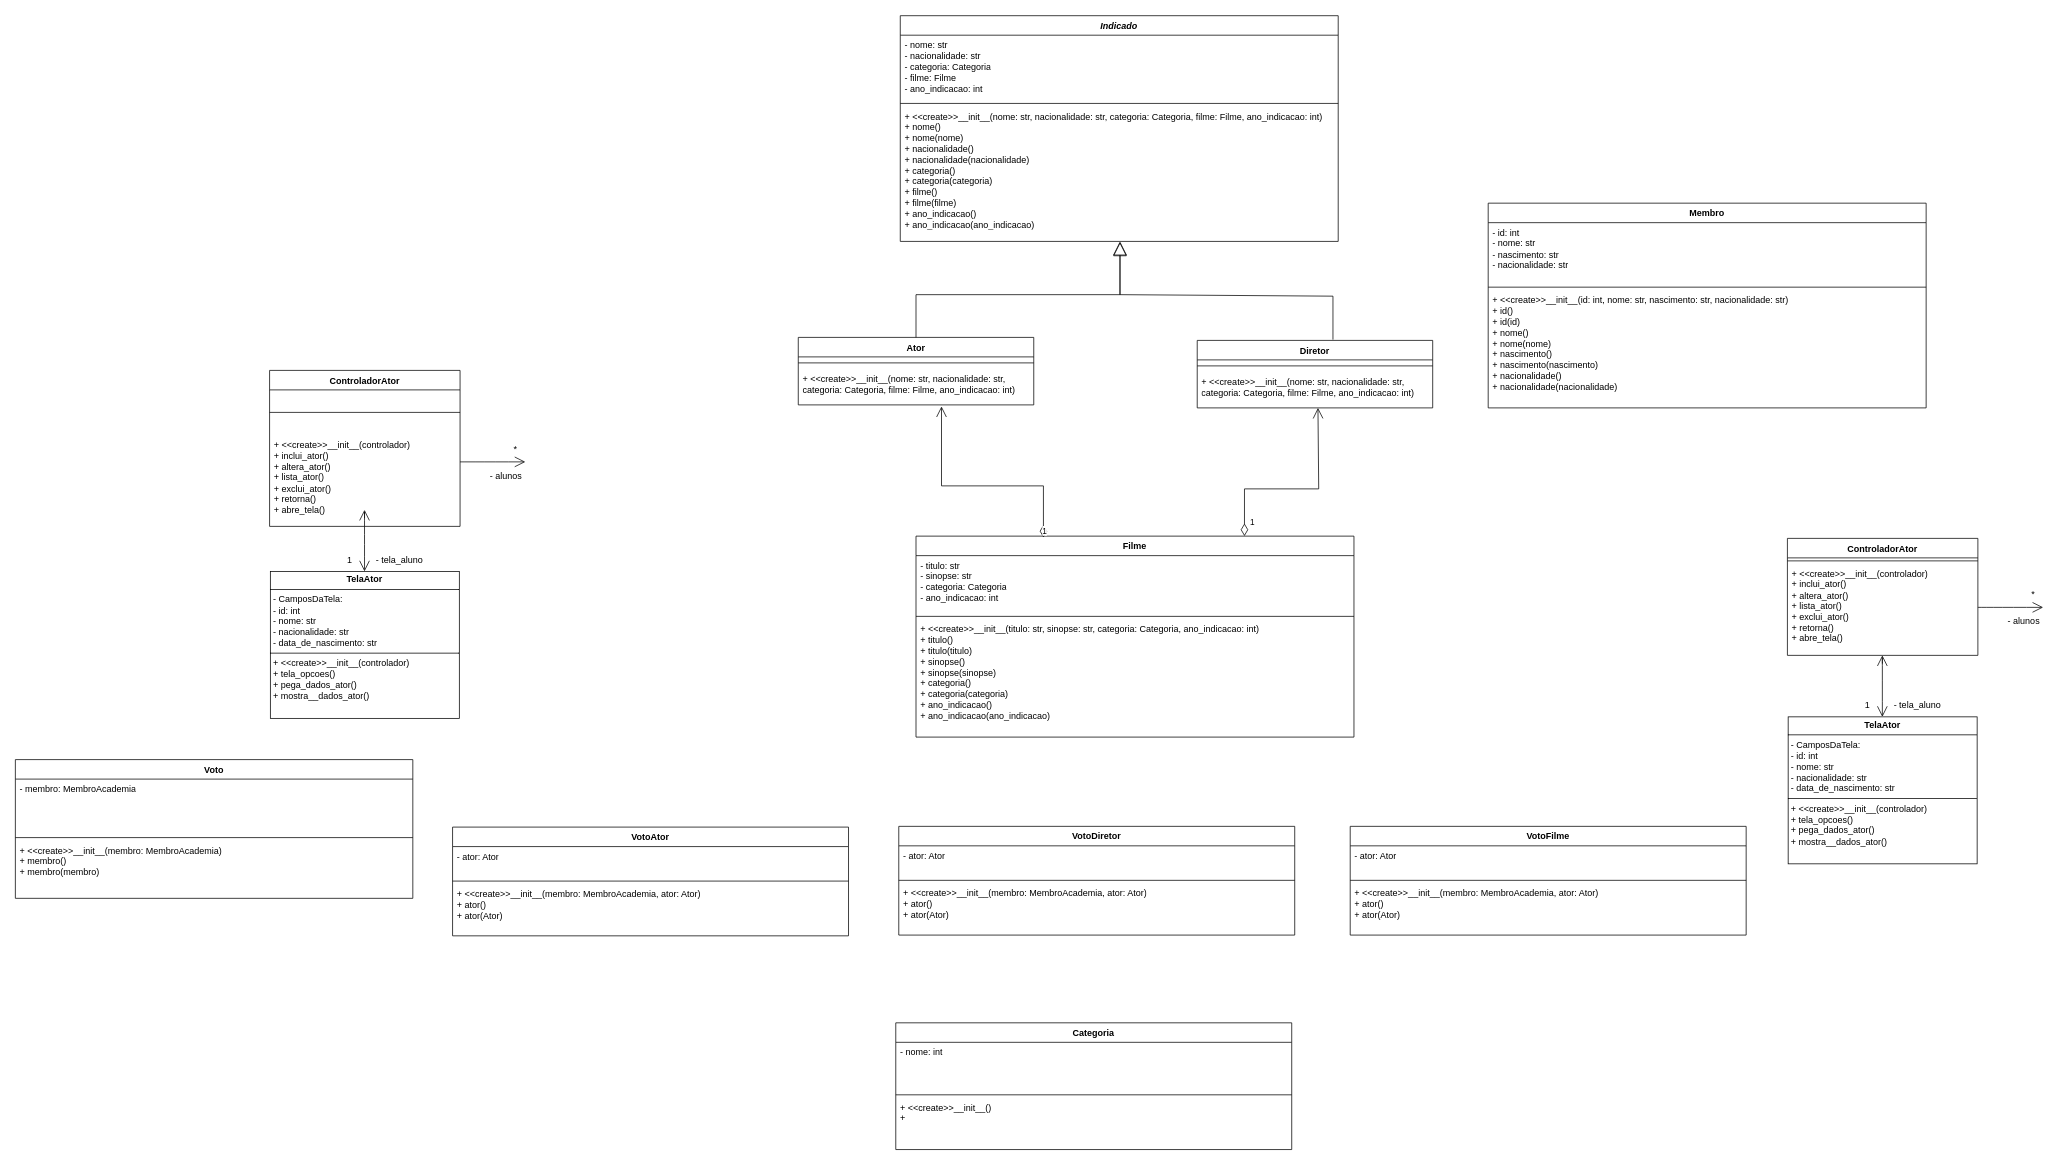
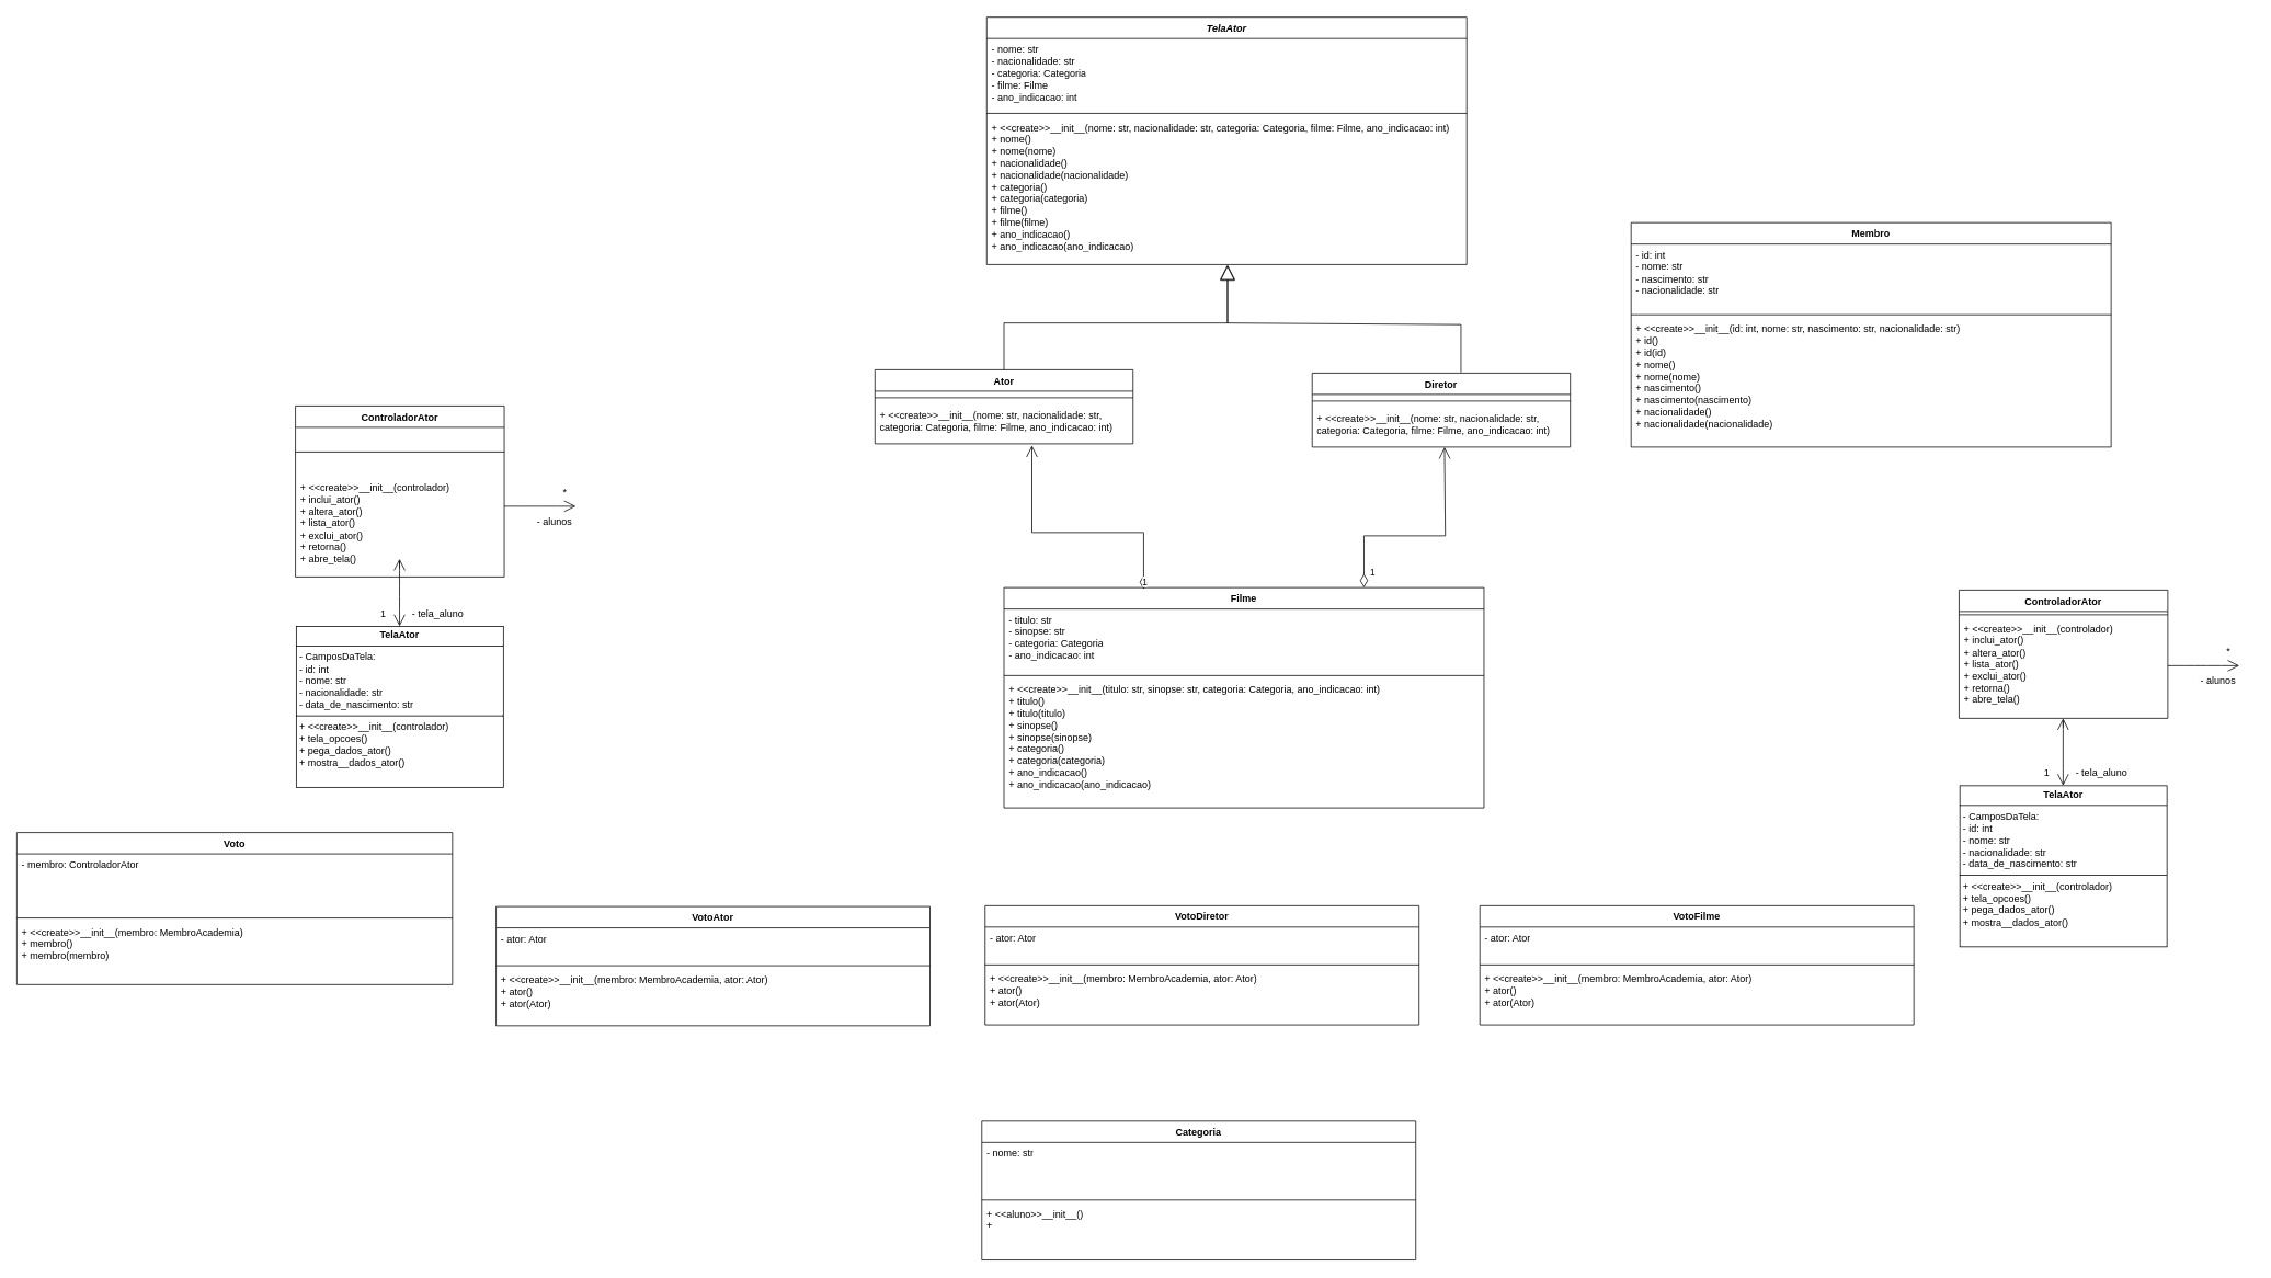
- <mxCell id="2" value="&lt;i&gt;Indicado&lt;/i&gt;" style="swimlane;fontStyle=1;align=center;verticalAlign=top;childLayout=stackLayout;horizontal=1;startSize=26;horizontalStack=0;resizeParent=1;resizeParentMax=0;resizeLast=0;collapsible=1;marginBottom=0;whiteSpace=wrap;html=1;rounded=0;" parent="1" vertex="1"><mxGeometry x="1200" y="20" width="584" height="301" as="geometry" /></mxCell>
+ <mxCell id="2" value="&lt;i&gt;TelaAtor&lt;/i&gt;" style="swimlane;fontStyle=1;align=center;verticalAlign=top;childLayout=stackLayout;horizontal=1;startSize=26;horizontalStack=0;resizeParent=1;resizeParentMax=0;resizeLast=0;collapsible=1;marginBottom=0;whiteSpace=wrap;html=1;rounded=0;" parent="1" vertex="1"><mxGeometry x="1200" y="20" width="584" height="301" as="geometry" /></mxCell>
- <mxCell id="32" value="- membro: MembroAcademia" style="text;strokeColor=none;fillColor=none;align=left;verticalAlign=top;spacingLeft=4;spacingRight=4;overflow=hidden;rotatable=0;points=[[0,0.5],[1,0.5]];portConstraint=eastwest;whiteSpace=wrap;html=1;rounded=0;" parent="31" vertex="1"><mxGeometry y="26" width="530" height="74" as="geometry" /></mxCell>
+ <mxCell id="32" value="- membro: ControladorAtor" style="text;strokeColor=none;fillColor=none;align=left;verticalAlign=top;spacingLeft=4;spacingRight=4;overflow=hidden;rotatable=0;points=[[0,0.5],[1,0.5]];portConstraint=eastwest;whiteSpace=wrap;html=1;rounded=0;" parent="31" vertex="1"><mxGeometry y="26" width="530" height="74" as="geometry" /></mxCell>
- <mxCell id="48" value="- nome: int" style="text;strokeColor=none;fillColor=none;align=left;verticalAlign=top;spacingLeft=4;spacingRight=4;overflow=hidden;rotatable=0;points=[[0,0.5],[1,0.5]];portConstraint=eastwest;whiteSpace=wrap;html=1;rounded=0;" parent="47" vertex="1"><mxGeometry y="26" width="528" height="66" as="geometry" /></mxCell>
+ <mxCell id="48" value="- nome: str" style="text;strokeColor=none;fillColor=none;align=left;verticalAlign=top;spacingLeft=4;spacingRight=4;overflow=hidden;rotatable=0;points=[[0,0.5],[1,0.5]];portConstraint=eastwest;whiteSpace=wrap;html=1;rounded=0;" parent="47" vertex="1"><mxGeometry y="26" width="528" height="66" as="geometry" /></mxCell>
- <mxCell id="50" value="&lt;div&gt;+ &amp;lt;&amp;lt;create&amp;gt;&amp;gt;__init__()&lt;/div&gt;&lt;div&gt;+&amp;nbsp;&lt;br&gt;&lt;/div&gt;" style="text;strokeColor=none;fillColor=none;align=left;verticalAlign=top;spacingLeft=4;spacingRight=4;overflow=hidden;rotatable=0;points=[[0,0.5],[1,0.5]];portConstraint=eastwest;whiteSpace=wrap;html=1;rounded=0;" parent="47" vertex="1"><mxGeometry y="100" width="528" height="69" as="geometry" /></mxCell>
+ <mxCell id="50" value="&lt;div&gt;+ &amp;lt;&amp;lt;aluno&amp;gt;&amp;gt;__init__()&lt;/div&gt;&lt;div&gt;+&amp;nbsp;&lt;br&gt;&lt;/div&gt;" style="text;strokeColor=none;fillColor=none;align=left;verticalAlign=top;spacingLeft=4;spacingRight=4;overflow=hidden;rotatable=0;points=[[0,0.5],[1,0.5]];portConstraint=eastwest;whiteSpace=wrap;html=1;rounded=0;" parent="47" vertex="1"><mxGeometry y="100" width="528" height="69" as="geometry" /></mxCell>
